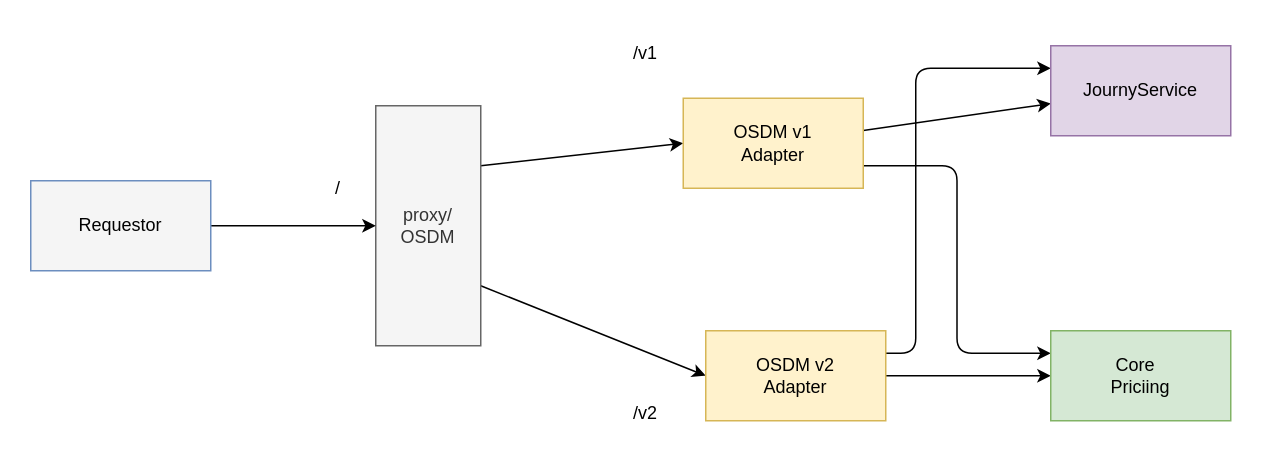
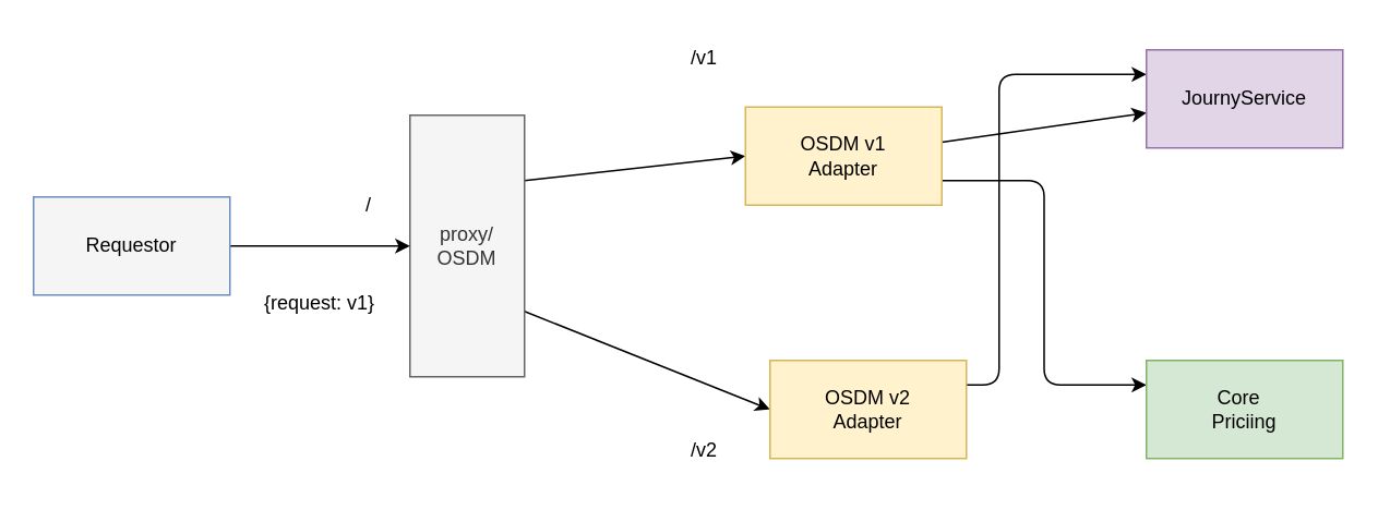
+ <mxCell id="17" value="{request: v1}" style="text;html=1;strokeColor=none;fillColor=none;align=center;verticalAlign=middle;whiteSpace=wrap;rounded=0;" parent="1" vertex="1"><mxGeometry x="150" y="170" width="90" height="30" as="geometry" /></mxCell>
- <mxCell id="5" style="edgeStyle=orthogonalEdgeStyle;rounded=1;orthogonalLoop=1;jettySize=auto;html=1;entryX=0;entryY=0.5;entryDx=0;entryDy=0;" parent="1" source="7" target="15" edge="1"><mxGeometry relative="1" as="geometry" /></mxCell>
